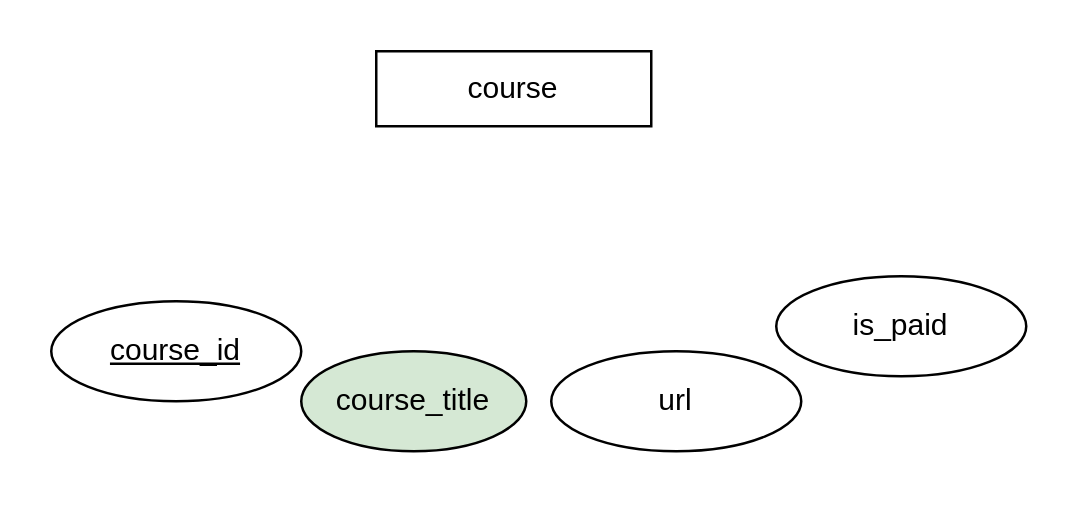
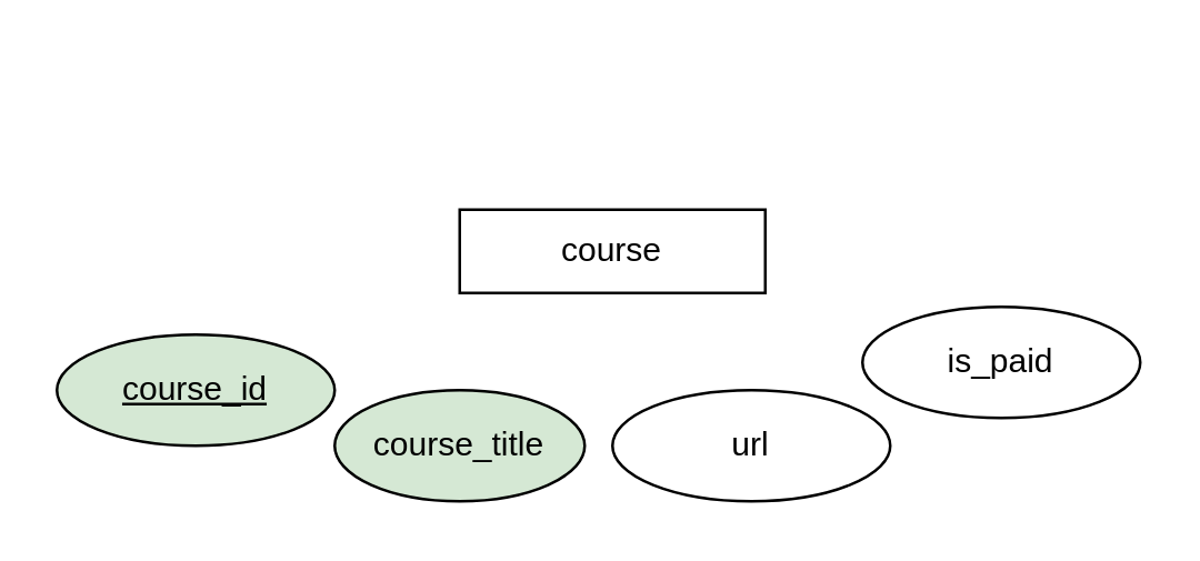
- <mxCell id="2" value="course" style="rounded=0;whiteSpace=wrap;html=1;" vertex="1" parent="1"><mxGeometry x="150" y="20" width="110" height="30" as="geometry" /></mxCell>
+ <mxCell id="2" value="course" style="rounded=0;whiteSpace=wrap;html=1;" vertex="1" parent="1"><mxGeometry x="165" y="75" width="110" height="30" as="geometry" /></mxCell>
- <mxCell id="3" value="&lt;u&gt;course_id&lt;/u&gt;" style="ellipse;whiteSpace=wrap;html=1;" vertex="1" parent="1"><mxGeometry x="20" y="120" width="100" height="40" as="geometry" /></mxCell>
+ <mxCell id="3" value="&lt;u&gt;course_id&lt;/u&gt;" style="ellipse;whiteSpace=wrap;html=1;fillColor=#d5e8d4;" vertex="1" parent="1"><mxGeometry x="20" y="120" width="100" height="40" as="geometry" /></mxCell>
